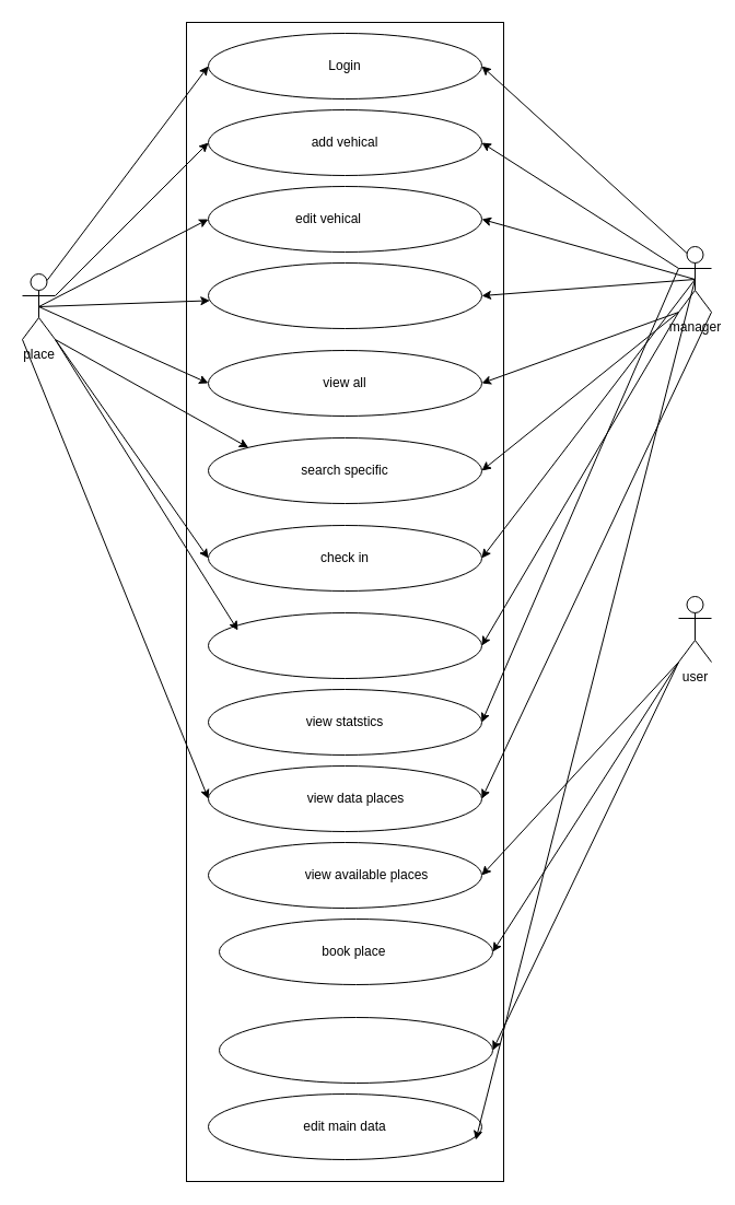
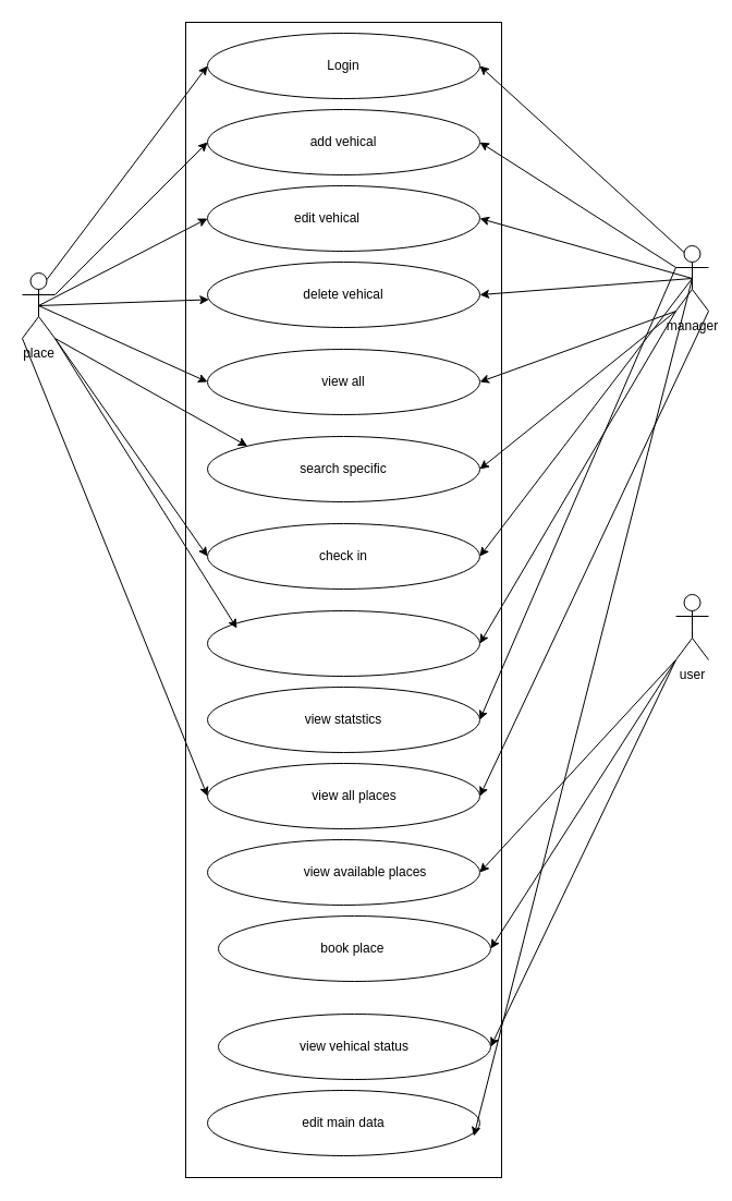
+ <mxCell id="28" value="delete vehical" style="text;html=1;align=center;verticalAlign=middle;whiteSpace=wrap;rounded=0;glass=0;fillColor=none;" vertex="1" parent="1"><mxGeometry x="250" y="255" width="130" height="30" as="geometry" /></mxCell>
- <mxCell id="44" value="view data places" style="text;html=1;align=center;verticalAlign=middle;whiteSpace=wrap;rounded=0;glass=0;fillColor=none;" vertex="1" parent="1"><mxGeometry x="260" y="715" width="130" height="30" as="geometry" /></mxCell>
+ <mxCell id="44" value="view all places" style="text;html=1;align=center;verticalAlign=middle;whiteSpace=wrap;rounded=0;glass=0;fillColor=none;" vertex="1" parent="1"><mxGeometry x="260" y="715" width="130" height="30" as="geometry" /></mxCell>
+ <mxCell id="52" value="view vehical status" style="text;html=1;align=center;verticalAlign=middle;whiteSpace=wrap;rounded=0;glass=0;fillColor=none;" vertex="1" parent="1"><mxGeometry x="260" y="945" width="130" height="30" as="geometry" /></mxCell>
